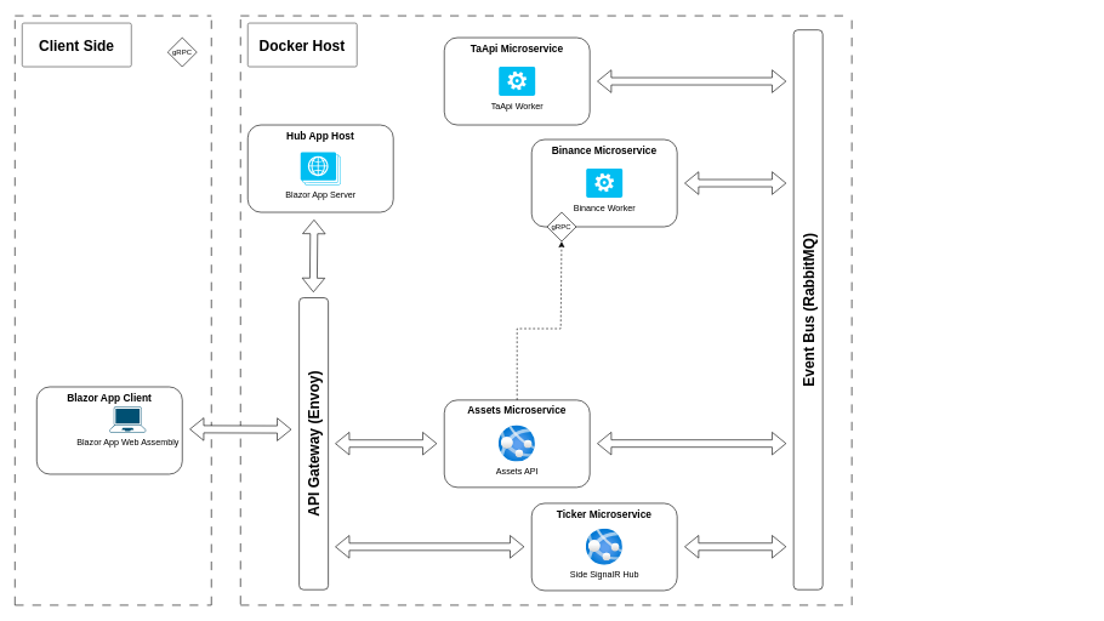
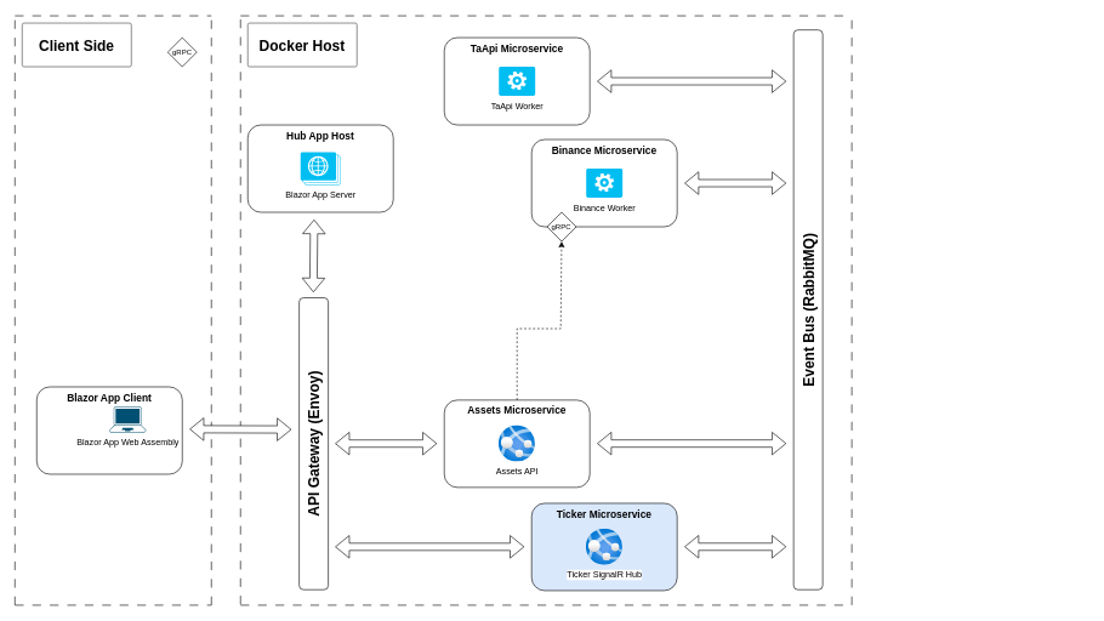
- <mxCell id="9" value="&lt;div style=&quot;font-size: 14px;&quot;&gt;&lt;span style=&quot;background-color: initial; font-size: 14px;&quot;&gt;Ticker Microservice&lt;/span&gt;&lt;/div&gt;" style="rounded=1;whiteSpace=wrap;html=1;align=center;verticalAlign=top;fontStyle=1;fontSize=14;container=0;" parent="8" vertex="1"><mxGeometry width="200" height="120" as="geometry" /></mxCell>
+ <mxCell id="9" value="&lt;div style=&quot;font-size: 14px;&quot;&gt;&lt;span style=&quot;background-color: initial; font-size: 14px;&quot;&gt;Ticker Microservice&lt;/span&gt;&lt;/div&gt;" style="rounded=1;whiteSpace=wrap;html=1;align=center;verticalAlign=top;fontStyle=1;fontSize=14;container=0;fillColor=#dae8fc;" parent="8" vertex="1"><mxGeometry width="200" height="120" as="geometry" /></mxCell>
- <mxCell id="10" value="Side SignalR Hub" style="image;aspect=fixed;html=1;points=[];align=center;fontSize=12;image=img/lib/azure2/compute/App_Services.svg;" parent="8" vertex="1"><mxGeometry x="75" y="35" width="50" height="50" as="geometry" /></mxCell>
+ <mxCell id="10" value="Ticker SignalR Hub" style="image;aspect=fixed;html=1;points=[];align=center;fontSize=12;image=img/lib/azure2/compute/App_Services.svg;" parent="8" vertex="1"><mxGeometry x="75" y="35" width="50" height="50" as="geometry" /></mxCell>
